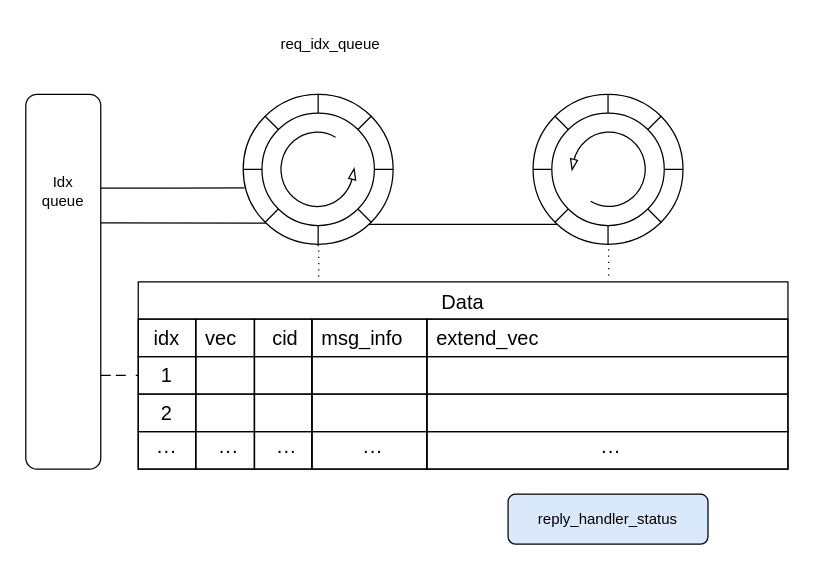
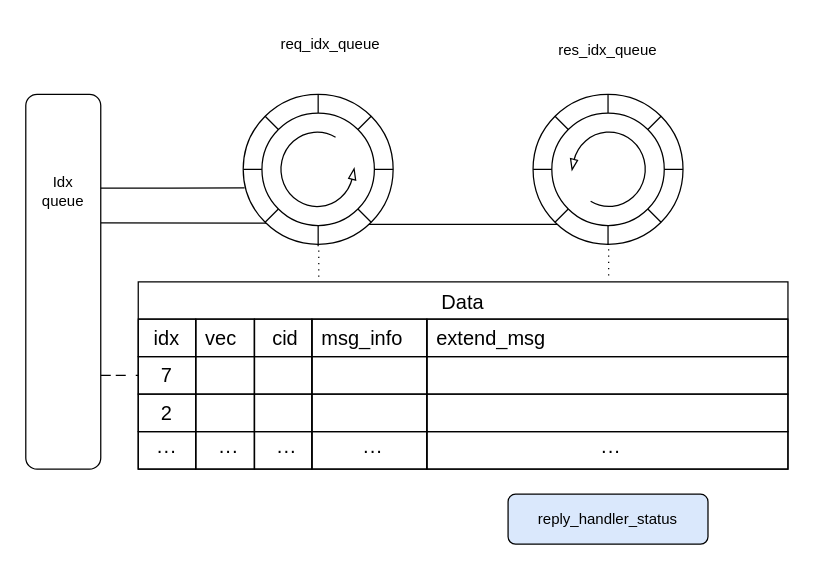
+ <mxCell id="48" value="res_idx_queue" style="text;strokeColor=none;align=center;fillColor=none;html=1;verticalAlign=middle;whiteSpace=wrap;rounded=0;" vertex="1" parent="1"><mxGeometry x="456" y="25" width="60" height="30" as="geometry" /></mxCell>
- <mxCell id="8" value="extend_vec" style="shape=partialRectangle;html=1;whiteSpace=wrap;connectable=0;fillColor=none;top=1;left=1;bottom=1;right=1;align=left;spacingLeft=6;overflow=hidden;strokeColor=default;fontSize=16;swimlaneFillColor=default;shadow=0;" vertex="1" parent="3"><mxGeometry x="231" width="289" height="30" as="geometry"><mxRectangle width="289" height="30" as="alternateBounds" /></mxGeometry></mxCell>
+ <mxCell id="8" value="extend_msg" style="shape=partialRectangle;html=1;whiteSpace=wrap;connectable=0;fillColor=none;top=1;left=1;bottom=1;right=1;align=left;spacingLeft=6;overflow=hidden;strokeColor=default;fontSize=16;swimlaneFillColor=default;shadow=0;" vertex="1" parent="3"><mxGeometry x="231" width="289" height="30" as="geometry"><mxRectangle width="289" height="30" as="alternateBounds" /></mxGeometry></mxCell>
- <mxCell id="10" value="1" style="shape=partialRectangle;html=1;whiteSpace=wrap;connectable=0;fillColor=none;top=1;left=1;bottom=1;right=1;overflow=hidden;strokeColor=default;fontSize=16;align=center;swimlaneFillColor=default;" vertex="1" parent="9"><mxGeometry width="46" height="30" as="geometry"><mxRectangle width="46" height="30" as="alternateBounds" /></mxGeometry></mxCell>
+ <mxCell id="10" value="7" style="shape=partialRectangle;html=1;whiteSpace=wrap;connectable=0;fillColor=none;top=1;left=1;bottom=1;right=1;overflow=hidden;strokeColor=default;fontSize=16;align=center;swimlaneFillColor=default;" vertex="1" parent="9"><mxGeometry width="46" height="30" as="geometry"><mxRectangle width="46" height="30" as="alternateBounds" /></mxGeometry></mxCell>
